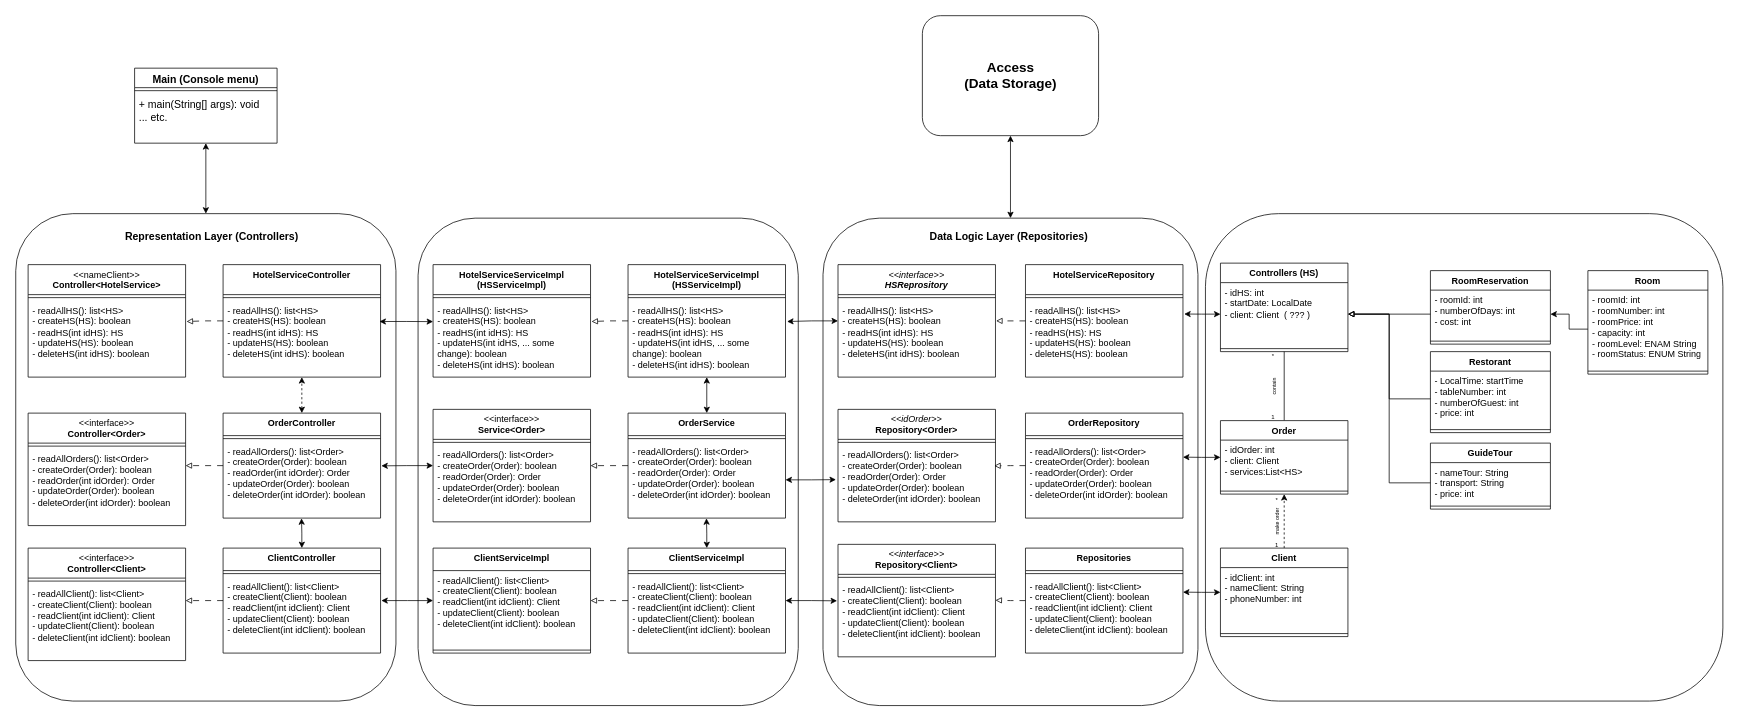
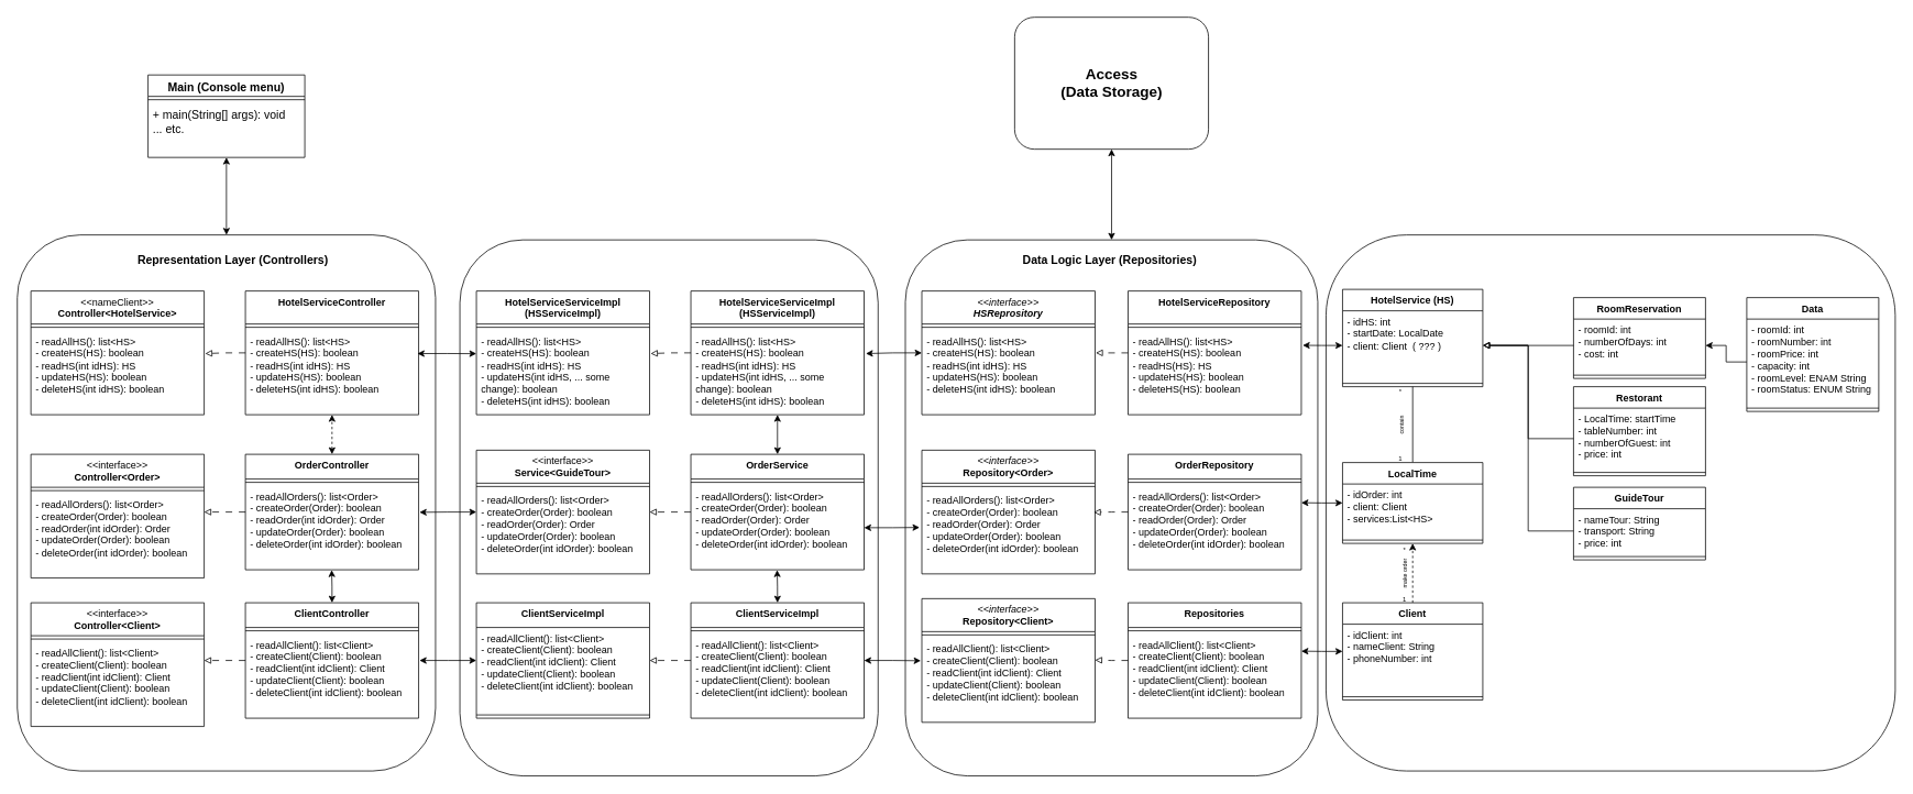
- <mxCell id="9" value="Controllers (HS)" style="swimlane;fontStyle=1;align=center;verticalAlign=top;childLayout=stackLayout;horizontal=1;startSize=26;horizontalStack=0;resizeParent=1;resizeParentMax=0;resizeLast=0;collapsible=1;marginBottom=0;whiteSpace=wrap;html=1;" parent="1" vertex="1"><mxGeometry x="1627" y="350" width="170" height="118" as="geometry" /></mxCell>
+ <mxCell id="9" value="HotelService (HS)" style="swimlane;fontStyle=1;align=center;verticalAlign=top;childLayout=stackLayout;horizontal=1;startSize=26;horizontalStack=0;resizeParent=1;resizeParentMax=0;resizeLast=0;collapsible=1;marginBottom=0;whiteSpace=wrap;html=1;" parent="1" vertex="1"><mxGeometry x="1627" y="350" width="170" height="118" as="geometry" /></mxCell>
- <mxCell id="5" value="Room" style="swimlane;fontStyle=1;align=center;verticalAlign=top;childLayout=stackLayout;horizontal=1;startSize=26;horizontalStack=0;resizeParent=1;resizeParentMax=0;resizeLast=0;collapsible=1;marginBottom=0;whiteSpace=wrap;html=1;" parent="1" vertex="1"><mxGeometry x="2117" y="360" width="160" height="138" as="geometry" /></mxCell>
+ <mxCell id="5" value="Data" style="swimlane;fontStyle=1;align=center;verticalAlign=top;childLayout=stackLayout;horizontal=1;startSize=26;horizontalStack=0;resizeParent=1;resizeParentMax=0;resizeLast=0;collapsible=1;marginBottom=0;whiteSpace=wrap;html=1;" parent="1" vertex="1"><mxGeometry x="2117" y="360" width="160" height="138" as="geometry" /></mxCell>
- <mxCell id="81" value="&lt;span style=&quot;font-weight: normal;&quot;&gt;&amp;lt;&amp;lt;interface&amp;gt;&amp;gt;&lt;br&gt;&lt;/span&gt;Service&amp;lt;Order&amp;gt;" style="swimlane;fontStyle=1;align=center;verticalAlign=top;childLayout=stackLayout;horizontal=1;startSize=40;horizontalStack=0;resizeParent=1;resizeParentMax=0;resizeLast=0;collapsible=1;marginBottom=0;whiteSpace=wrap;html=1;" parent="1" vertex="1"><mxGeometry x="577" y="545" width="210" height="150" as="geometry" /></mxCell>
+ <mxCell id="81" value="&lt;span style=&quot;font-weight: normal;&quot;&gt;&amp;lt;&amp;lt;interface&amp;gt;&amp;gt;&lt;br&gt;&lt;/span&gt;Service&amp;lt;GuideTour&amp;gt;" style="swimlane;fontStyle=1;align=center;verticalAlign=top;childLayout=stackLayout;horizontal=1;startSize=40;horizontalStack=0;resizeParent=1;resizeParentMax=0;resizeLast=0;collapsible=1;marginBottom=0;whiteSpace=wrap;html=1;" parent="1" vertex="1"><mxGeometry x="577" y="545" width="210" height="150" as="geometry" /></mxCell>
- <mxCell id="53" value="&lt;span style=&quot;font-weight: normal;&quot;&gt;&lt;i&gt;&amp;lt;&amp;lt;idOrder&amp;gt;&amp;gt;&lt;/i&gt;&lt;/span&gt;&lt;br&gt;Repository&amp;lt;Order&amp;gt;" style="swimlane;fontStyle=1;align=center;verticalAlign=top;childLayout=stackLayout;horizontal=1;startSize=40;horizontalStack=0;resizeParent=1;resizeParentMax=0;resizeLast=0;collapsible=1;marginBottom=0;whiteSpace=wrap;html=1;" parent="1" vertex="1"><mxGeometry x="1117" y="545" width="210" height="150" as="geometry" /></mxCell>
+ <mxCell id="53" value="&lt;span style=&quot;font-weight: normal;&quot;&gt;&lt;i&gt;&amp;lt;&amp;lt;interface&amp;gt;&amp;gt;&lt;/i&gt;&lt;/span&gt;&lt;br&gt;Repository&amp;lt;Order&amp;gt;" style="swimlane;fontStyle=1;align=center;verticalAlign=top;childLayout=stackLayout;horizontal=1;startSize=40;horizontalStack=0;resizeParent=1;resizeParentMax=0;resizeLast=0;collapsible=1;marginBottom=0;whiteSpace=wrap;html=1;" parent="1" vertex="1"><mxGeometry x="1117" y="545" width="210" height="150" as="geometry" /></mxCell>
- <mxCell id="29" value="Order" style="swimlane;fontStyle=1;align=center;verticalAlign=top;childLayout=stackLayout;horizontal=1;startSize=26;horizontalStack=0;resizeParent=1;resizeParentMax=0;resizeLast=0;collapsible=1;marginBottom=0;whiteSpace=wrap;html=1;" parent="1" vertex="1"><mxGeometry x="1627" y="560" width="170" height="98" as="geometry" /></mxCell>
+ <mxCell id="29" value="LocalTime" style="swimlane;fontStyle=1;align=center;verticalAlign=top;childLayout=stackLayout;horizontal=1;startSize=26;horizontalStack=0;resizeParent=1;resizeParentMax=0;resizeLast=0;collapsible=1;marginBottom=0;whiteSpace=wrap;html=1;" parent="1" vertex="1"><mxGeometry x="1627" y="560" width="170" height="98" as="geometry" /></mxCell>
